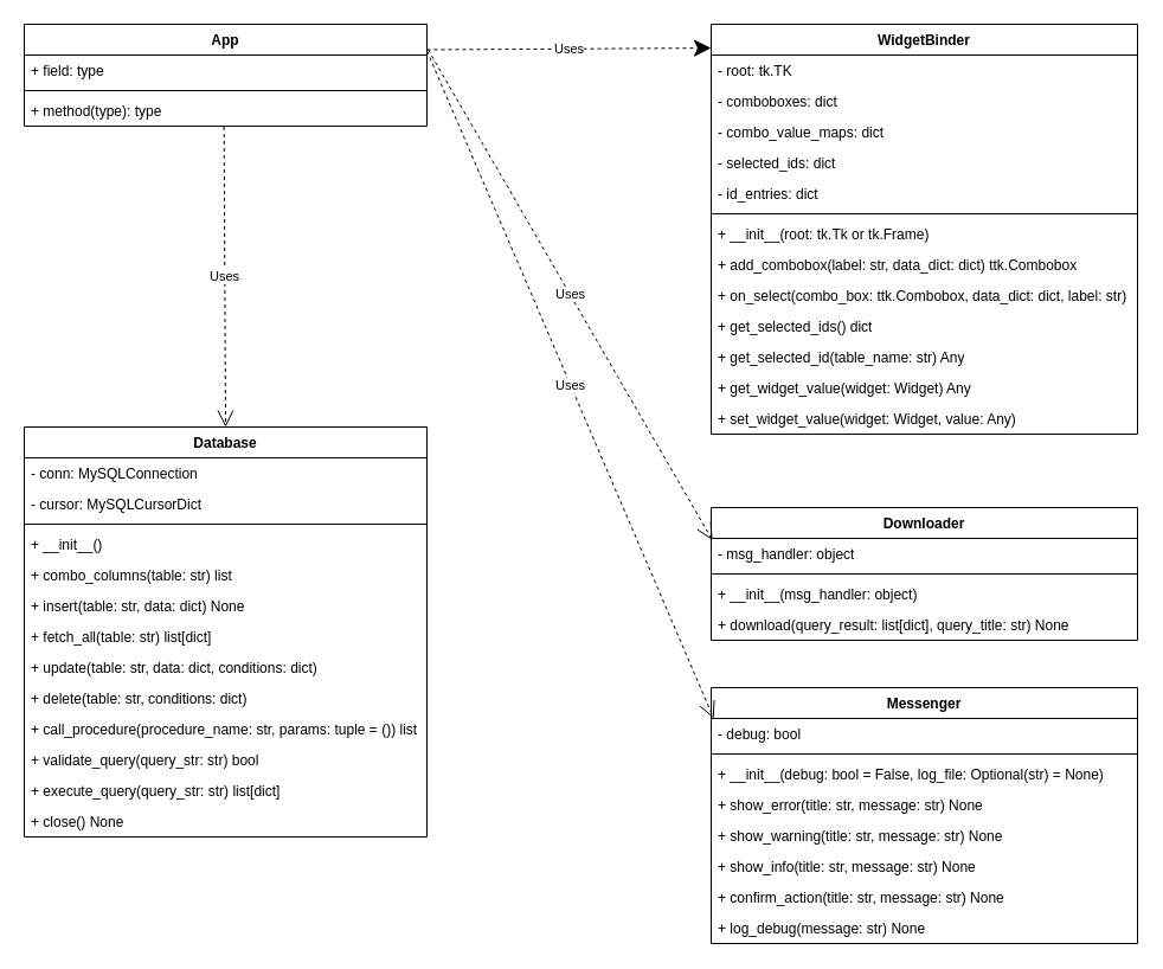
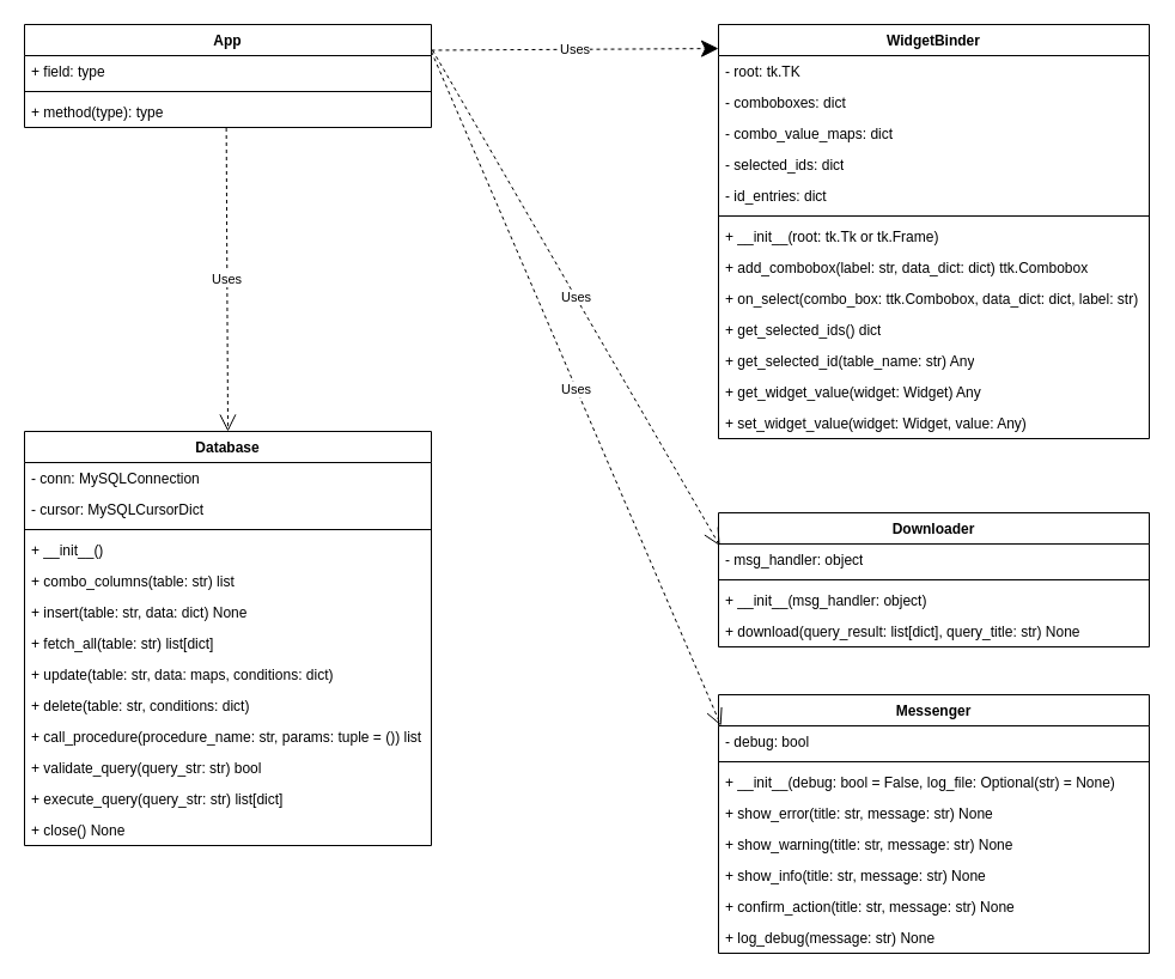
- <mxCell id="24" value="+ update(table: str, data: dict, conditions: dict)" style="text;strokeColor=none;fillColor=none;align=left;verticalAlign=top;spacingLeft=4;spacingRight=4;overflow=hidden;rotatable=0;points=[[0,0.5],[1,0.5]];portConstraint=eastwest;whiteSpace=wrap;html=1;" parent="16" vertex="1"><mxGeometry y="190" width="340" height="26" as="geometry" /></mxCell>
+ <mxCell id="24" value="+ update(table: str, data: maps, conditions: dict)" style="text;strokeColor=none;fillColor=none;align=left;verticalAlign=top;spacingLeft=4;spacingRight=4;overflow=hidden;rotatable=0;points=[[0,0.5],[1,0.5]];portConstraint=eastwest;whiteSpace=wrap;html=1;" parent="16" vertex="1"><mxGeometry y="190" width="340" height="26" as="geometry" /></mxCell>
